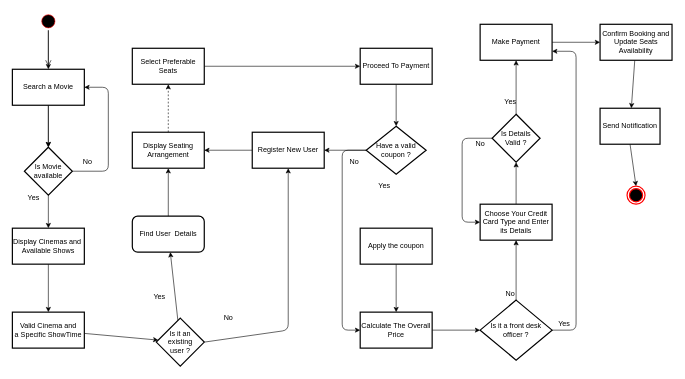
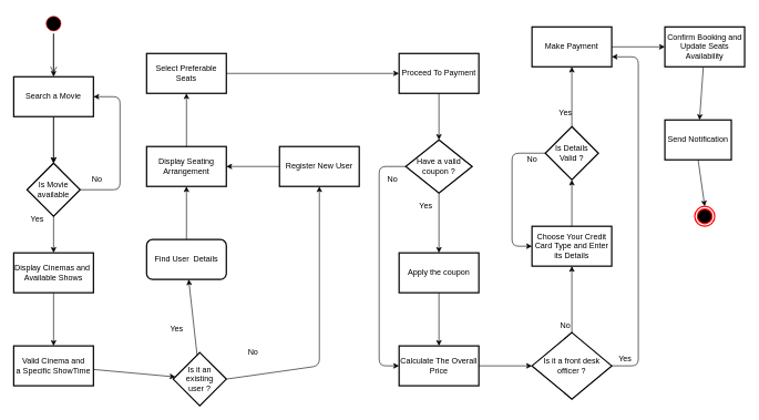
- <mxCell id="23" value="" style="edgeStyle=none;html=1;strokeColor=#000000;fontColor=#000000;dashed=1;" edge="1" parent="1" source="24" target="29"><mxGeometry relative="1" as="geometry" /></mxCell>
+ <mxCell id="23" value="" style="edgeStyle=none;html=1;strokeColor=#000000;fontColor=#000000;" edge="1" parent="1" source="24" target="29"><mxGeometry relative="1" as="geometry" /></mxCell>
- <mxCell id="32" value="" style="edgeStyle=none;html=1;strokeColor=#000000;fontColor=#000000;" edge="1" parent="1" source="34" target="26"><mxGeometry relative="1" as="geometry" /></mxCell>
+ <mxCell id="32" value="" style="edgeStyle=none;html=1;strokeColor=#000000;fontColor=#000000;" edge="1" parent="1" source="34" target="36"><mxGeometry relative="1" as="geometry" /></mxCell>
